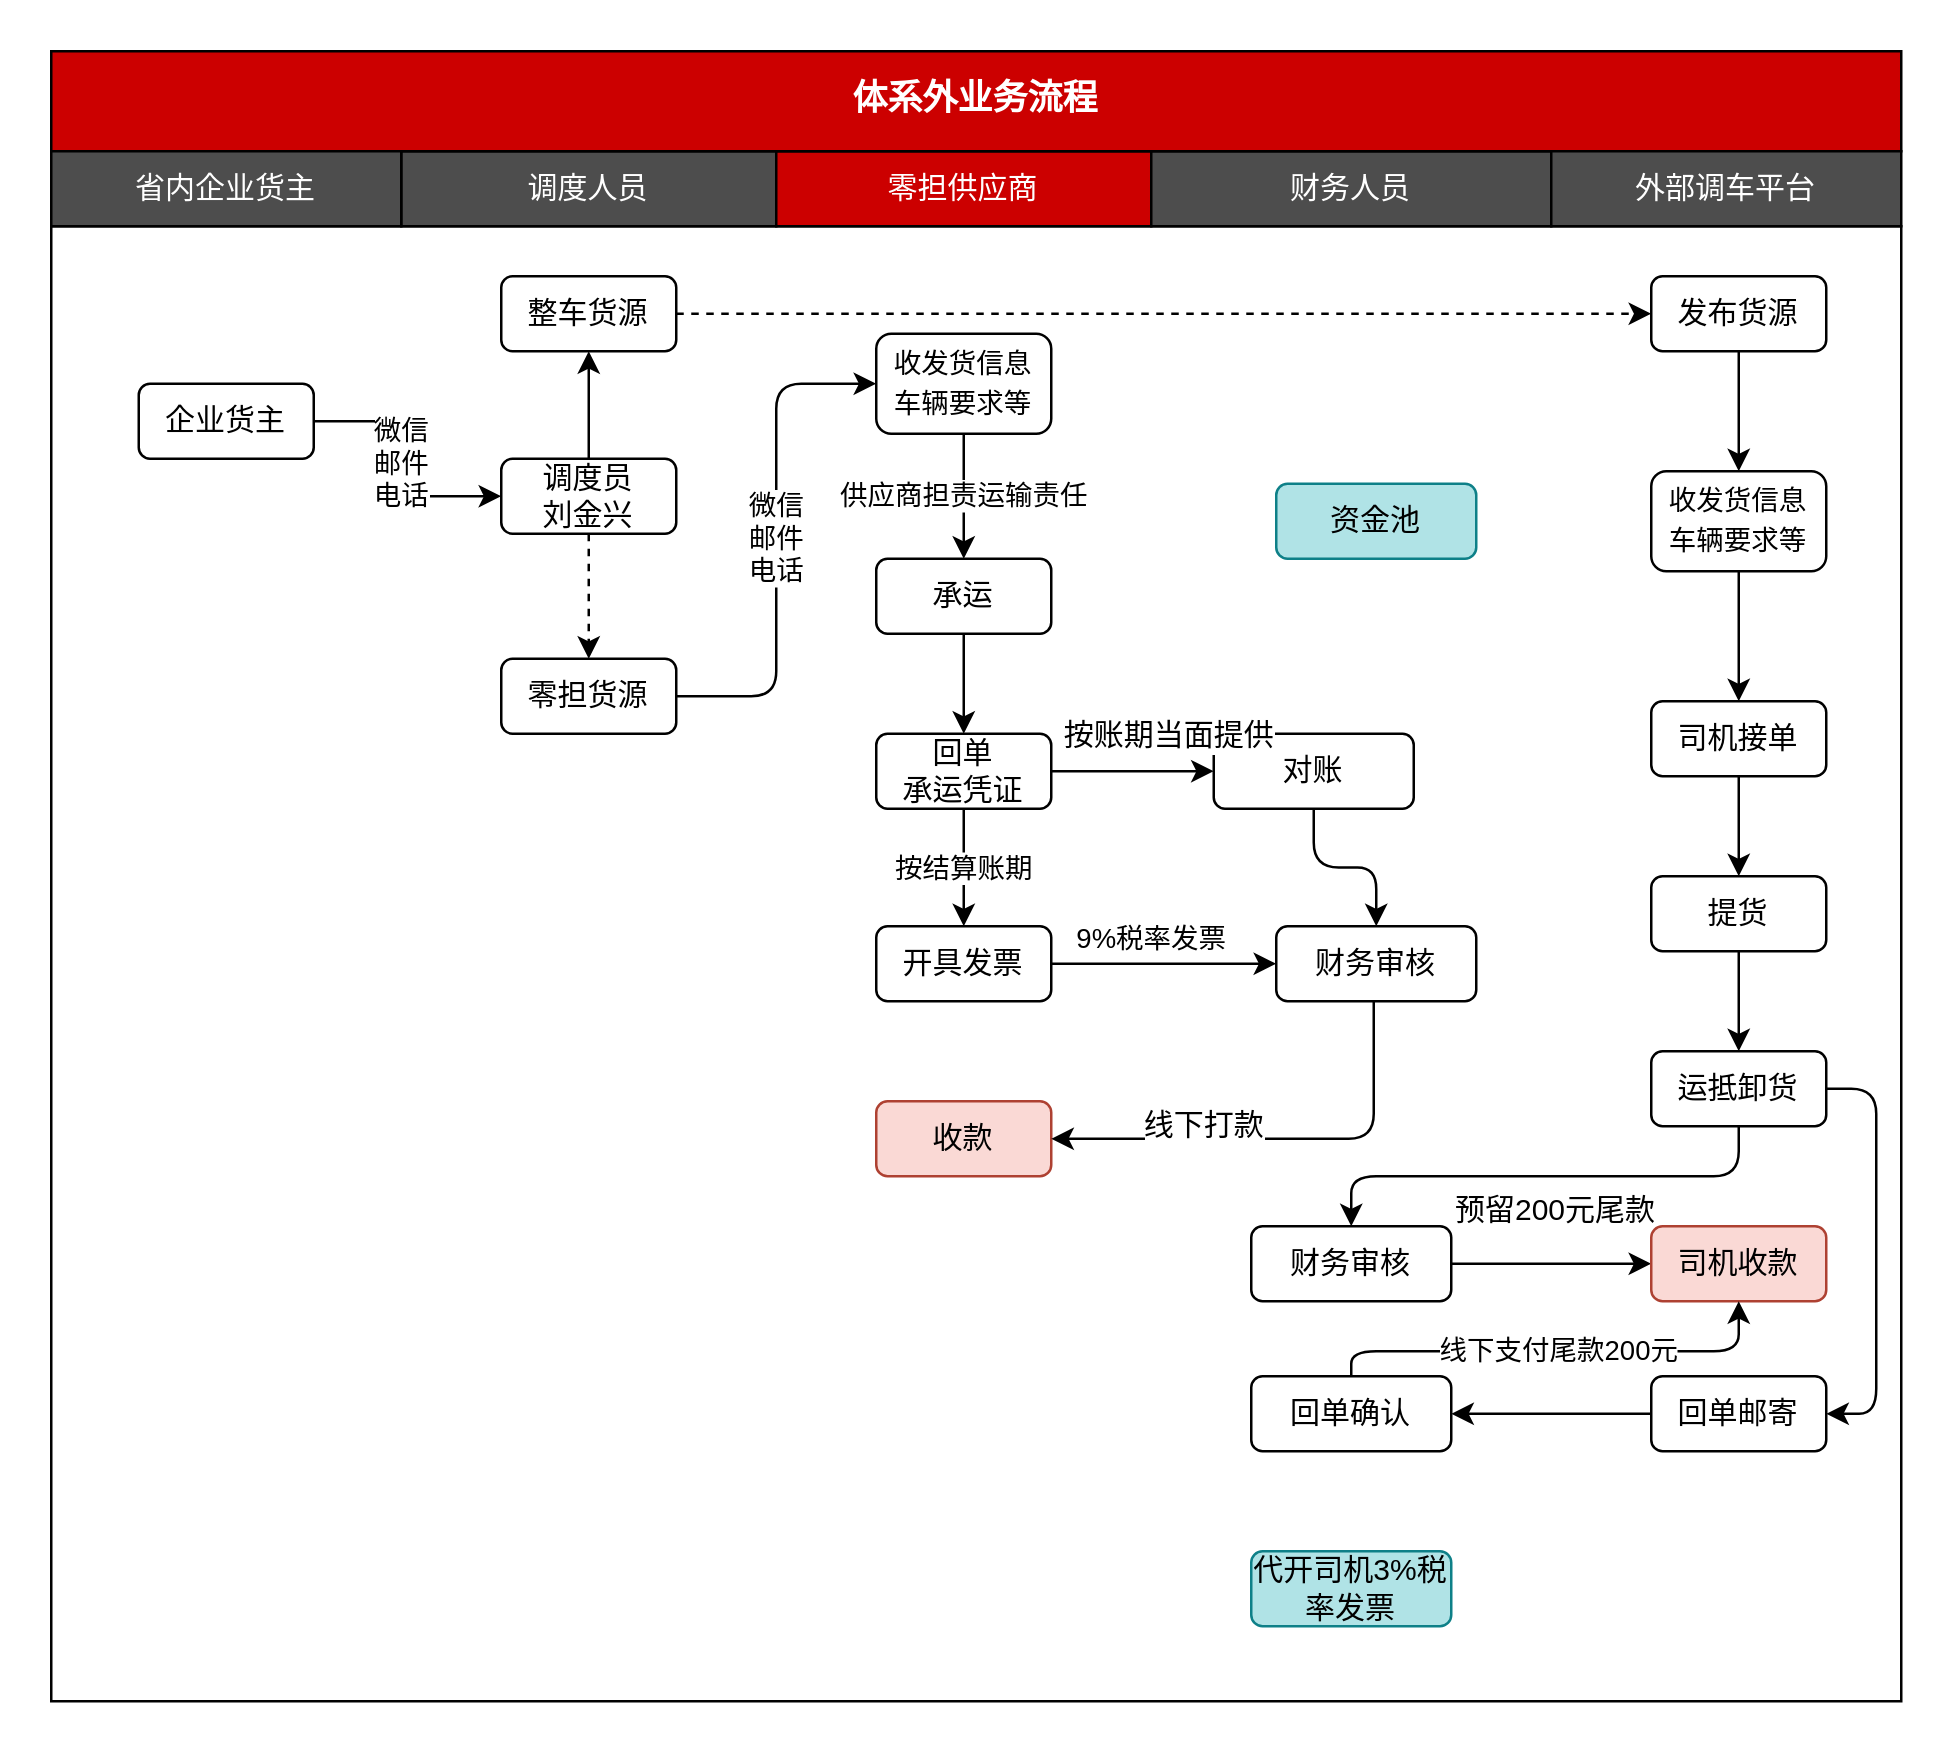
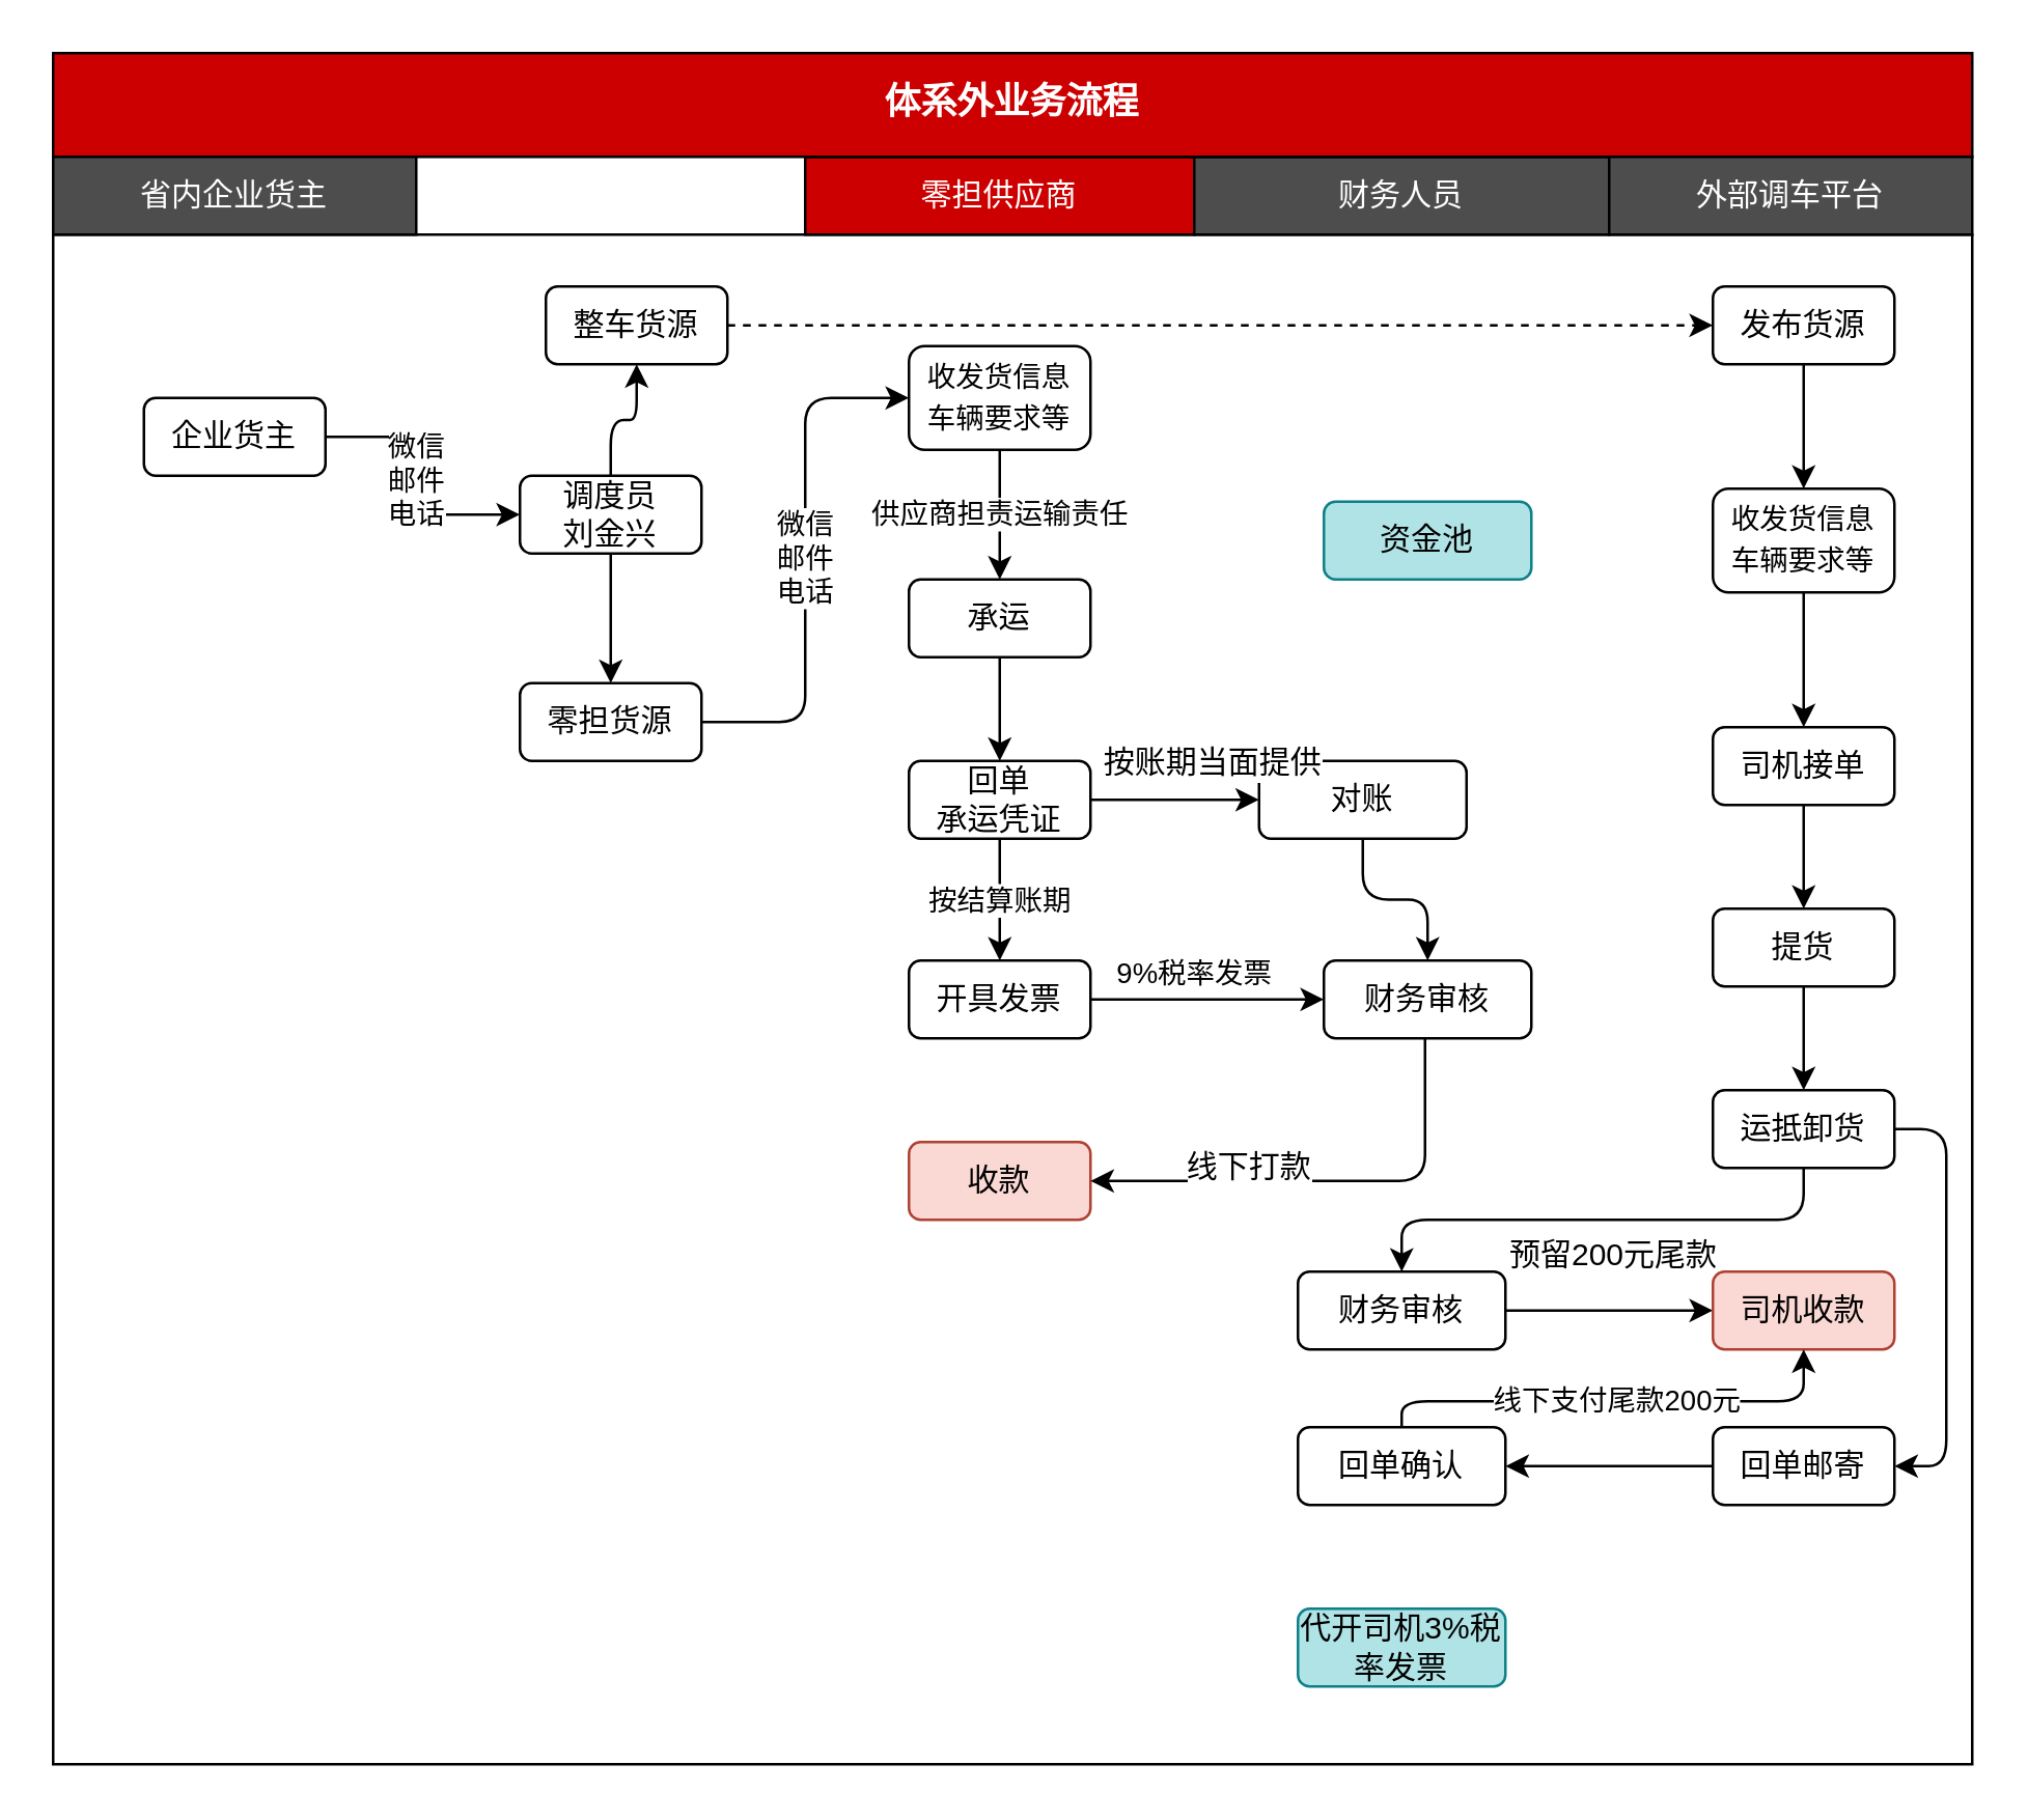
- <mxCell id="3" value="调度人员" style="rounded=0;whiteSpace=wrap;html=1;fillColor=#4D4D4D;fontColor=#FFFFFF;" vertex="1" parent="1"><mxGeometry x="160" y="60" width="150" height="30" as="geometry" /></mxCell>
- <mxCell id="41" value="整车货源" style="rounded=1;whiteSpace=wrap;html=1;" vertex="1" parent="1"><mxGeometry x="200" y="110" width="70" height="30" as="geometry" /></mxCell>
+ <mxCell id="41" value="整车货源" style="rounded=1;whiteSpace=wrap;html=1;" vertex="1" parent="1"><mxGeometry x="210" y="110" width="70" height="30" as="geometry" /></mxCell>
- <mxCell id="10" style="edgeStyle=orthogonalEdgeStyle;rounded=1;comic=0;jumpStyle=gap;jumpSize=6;orthogonalLoop=1;jettySize=auto;html=1;entryX=0.5;entryY=0;entryDx=0;entryDy=0;shadow=0;strokeColor=#000000;dashed=1;" edge="1" parent="1" source="12" target="39"><mxGeometry relative="1" as="geometry" /></mxCell>
+ <mxCell id="10" style="edgeStyle=orthogonalEdgeStyle;rounded=1;comic=0;jumpStyle=gap;jumpSize=6;orthogonalLoop=1;jettySize=auto;html=1;entryX=0.5;entryY=0;entryDx=0;entryDy=0;shadow=0;strokeColor=#000000;" edge="1" parent="1" source="12" target="39"><mxGeometry relative="1" as="geometry" /></mxCell>
